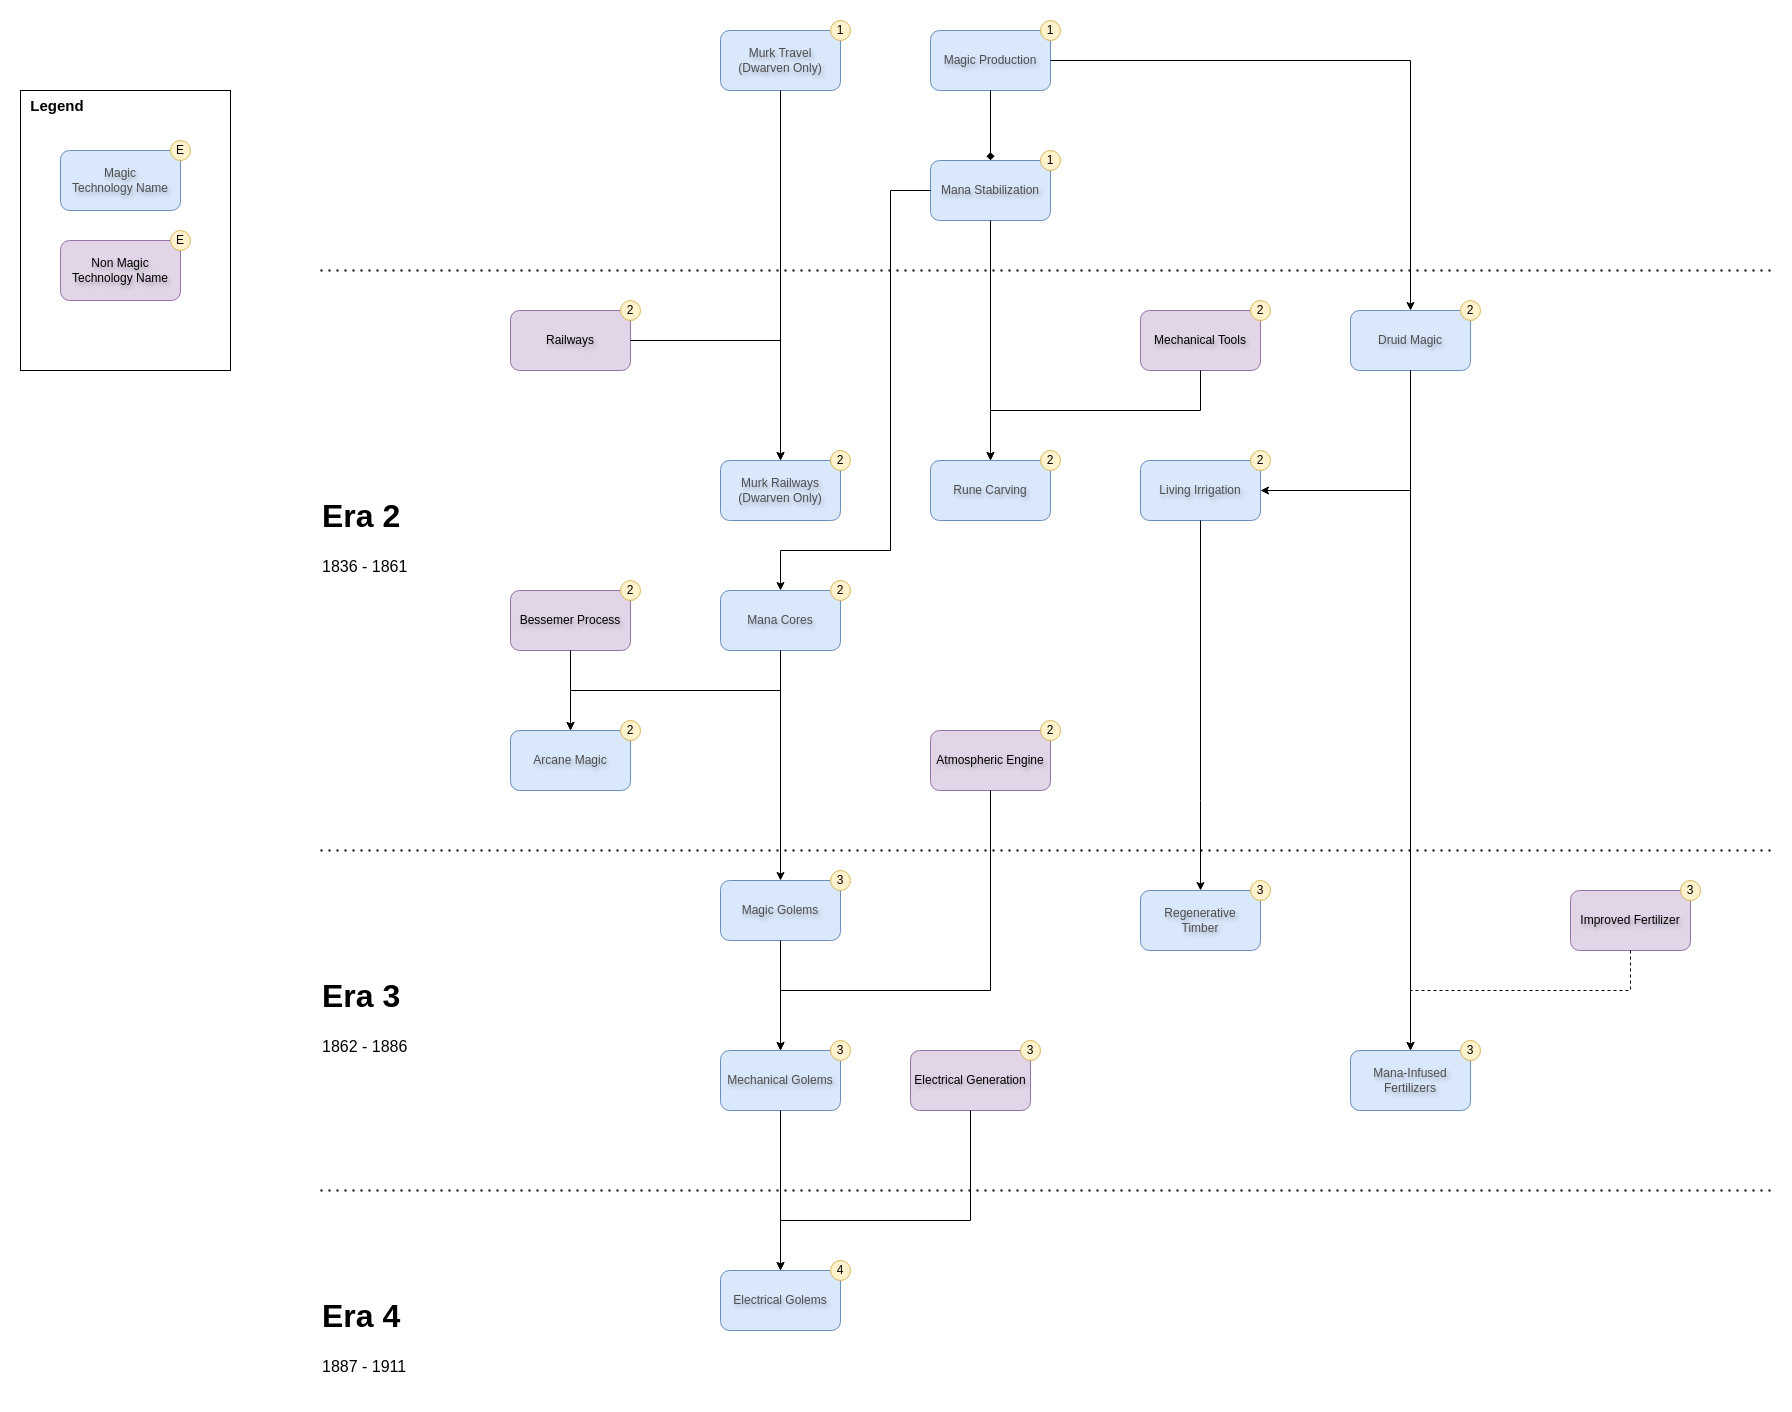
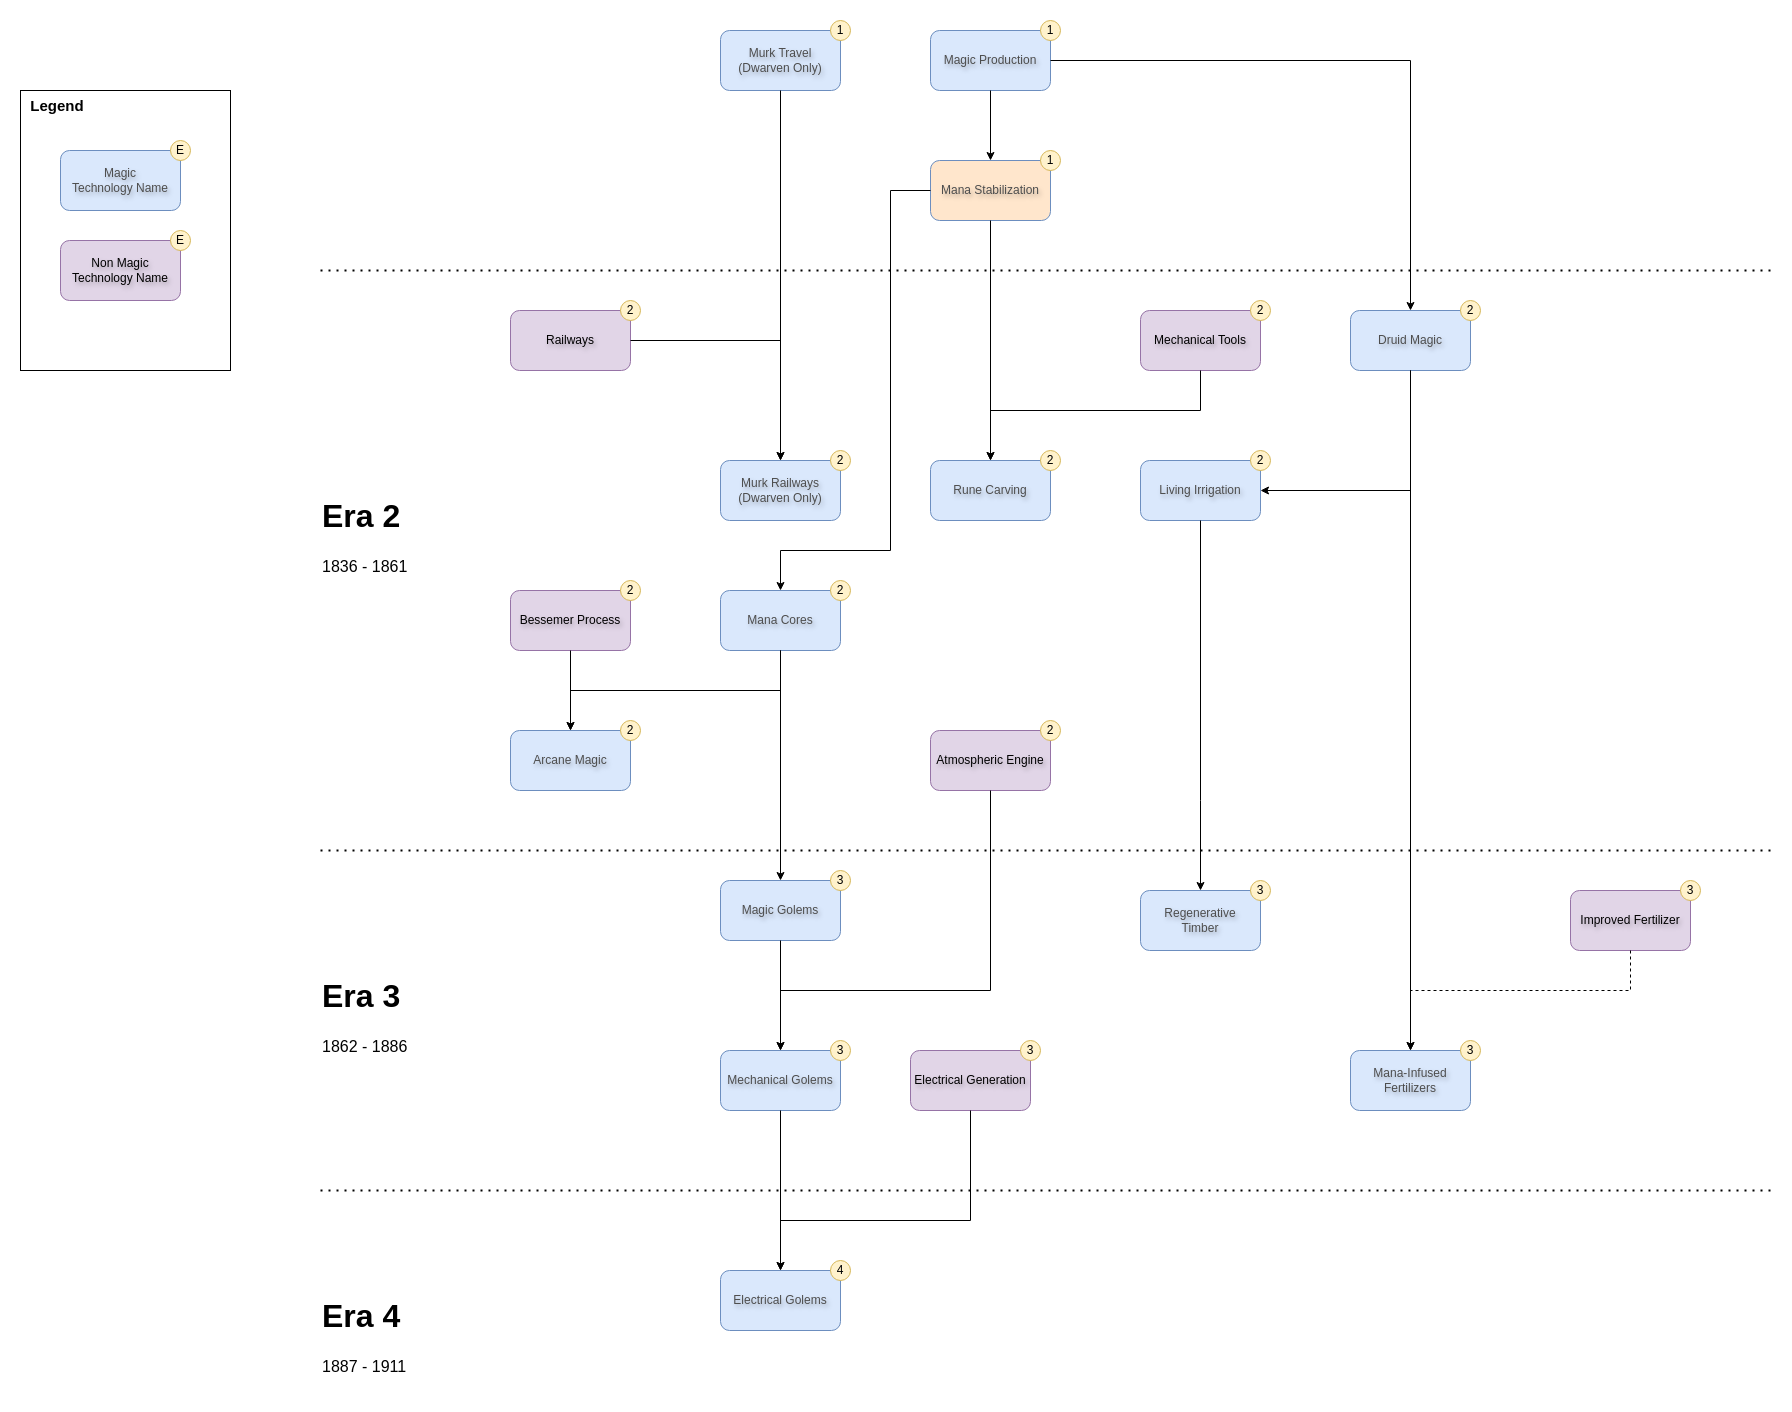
- <mxCell id="30" style="edgeStyle=orthogonalEdgeStyle;rounded=0;orthogonalLoop=1;jettySize=auto;html=1;entryX=0.5;entryY=0;entryDx=0;entryDy=0;endArrow=diamond;" parent="1" source="4" target="7" edge="1"><mxGeometry relative="1" as="geometry" /></mxCell>
+ <mxCell id="30" style="edgeStyle=orthogonalEdgeStyle;rounded=0;orthogonalLoop=1;jettySize=auto;html=1;entryX=0.5;entryY=0;entryDx=0;entryDy=0;" parent="1" source="4" target="7" edge="1"><mxGeometry relative="1" as="geometry" /></mxCell>
- <mxCell id="7" value="Mana Stabilization" style="rounded=1;whiteSpace=wrap;html=1;fillColor=#dae8fc;strokeColor=#6c8ebf;textShadow=1;fontColor=light-dark(#4D4D4D, #000000);" parent="6" vertex="1"><mxGeometry y="10" width="120" height="60" as="geometry" /></mxCell>
+ <mxCell id="7" value="Mana Stabilization" style="rounded=1;whiteSpace=wrap;html=1;fillColor=#ffe6cc;strokeColor=#6c8ebf;textShadow=1;fontColor=light-dark(#4D4D4D, #000000);" parent="6" vertex="1"><mxGeometry y="10" width="120" height="60" as="geometry" /></mxCell>
